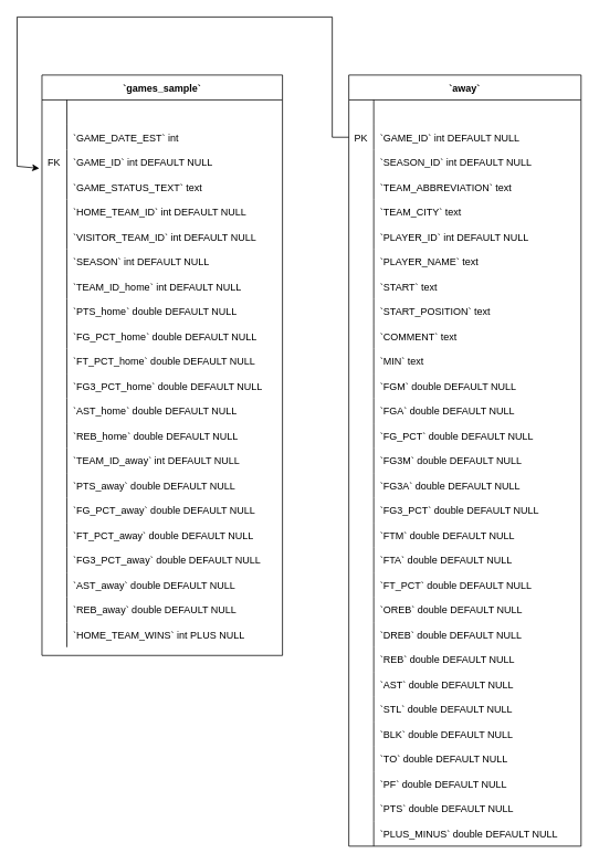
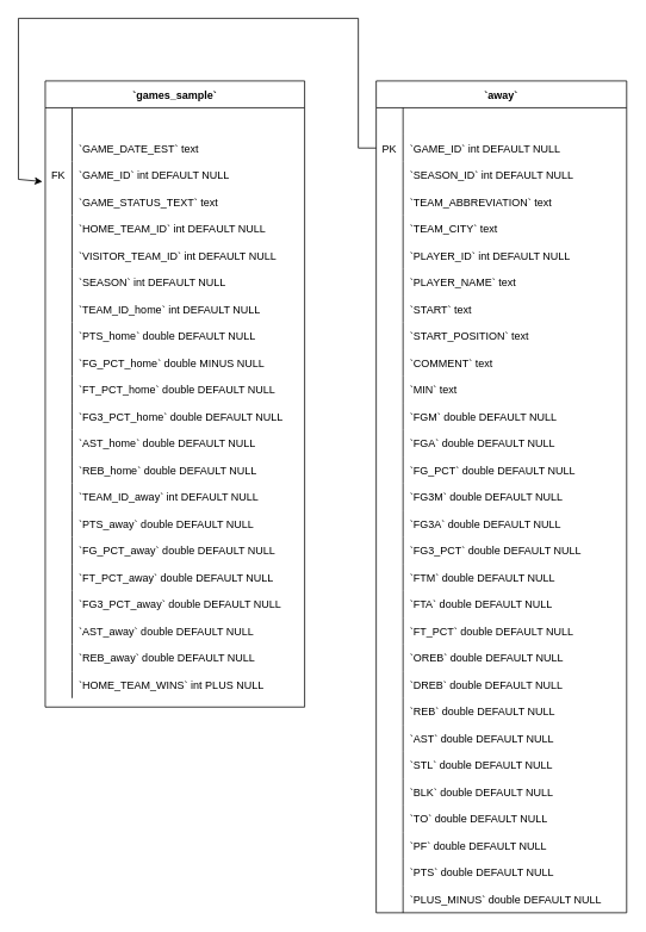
- <mxCell id="8" value="`GAME_DATE_EST` int" style="shape=partialRectangle;overflow=hidden;connectable=0;fillColor=none;align=left;top=0;left=0;bottom=0;right=0;spacingLeft=6;" vertex="1" parent="6"><mxGeometry x="30" width="260" height="30" as="geometry"><mxRectangle width="260" height="30" as="alternateBounds" /></mxGeometry></mxCell>
+ <mxCell id="8" value="`GAME_DATE_EST` text" style="shape=partialRectangle;overflow=hidden;connectable=0;fillColor=none;align=left;top=0;left=0;bottom=0;right=0;spacingLeft=6;" vertex="1" parent="6"><mxGeometry x="30" width="260" height="30" as="geometry"><mxRectangle width="260" height="30" as="alternateBounds" /></mxGeometry></mxCell>
- <mxCell id="32" value="`FG_PCT_home` double DEFAULT NULL" style="shape=partialRectangle;overflow=hidden;connectable=0;fillColor=none;align=left;top=0;left=0;bottom=0;right=0;spacingLeft=6;" vertex="1" parent="30"><mxGeometry x="30" width="260" height="30" as="geometry"><mxRectangle width="260" height="30" as="alternateBounds" /></mxGeometry></mxCell>
+ <mxCell id="32" value="`FG_PCT_home` double MINUS NULL" style="shape=partialRectangle;overflow=hidden;connectable=0;fillColor=none;align=left;top=0;left=0;bottom=0;right=0;spacingLeft=6;" vertex="1" parent="30"><mxGeometry x="30" width="260" height="30" as="geometry"><mxRectangle width="260" height="30" as="alternateBounds" /></mxGeometry></mxCell>
